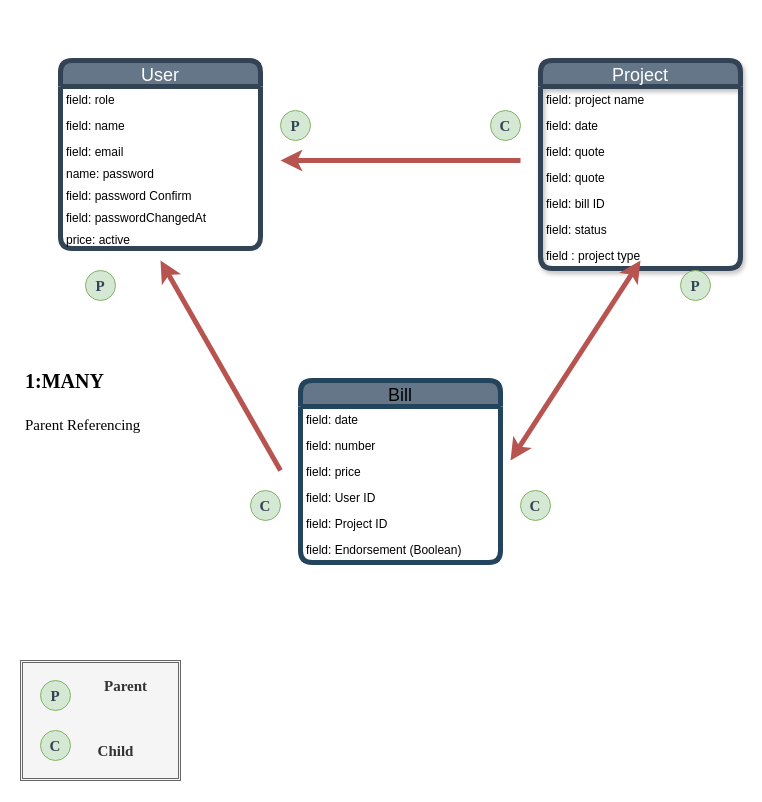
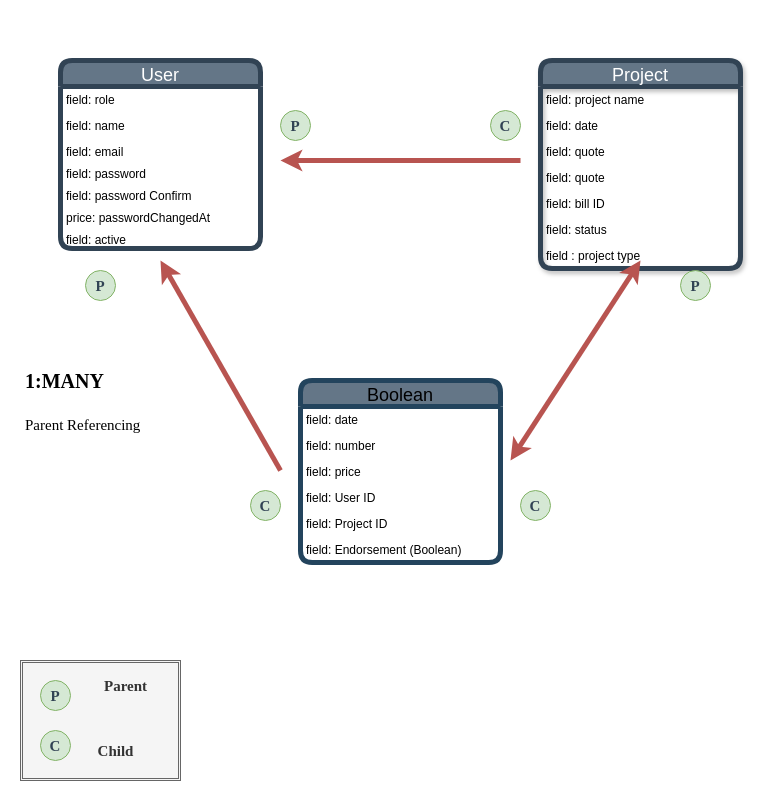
- <mxCell id="6" value="name: password" style="text;align=left;verticalAlign=top;spacingLeft=4;spacingRight=4;overflow=hidden;rotatable=0;points=[[0,0.5],[1,0.5]];portConstraint=eastwest;" parent="2" vertex="1"><mxGeometry y="100" width="200" height="22" as="geometry" /></mxCell>
+ <mxCell id="6" value="field: password" style="text;align=left;verticalAlign=top;spacingLeft=4;spacingRight=4;overflow=hidden;rotatable=0;points=[[0,0.5],[1,0.5]];portConstraint=eastwest;" parent="2" vertex="1"><mxGeometry y="100" width="200" height="22" as="geometry" /></mxCell>
- <mxCell id="8" value="field: passwordChangedAt" style="text;align=left;verticalAlign=top;spacingLeft=4;spacingRight=4;overflow=hidden;rotatable=0;points=[[0,0.5],[1,0.5]];portConstraint=eastwest;" parent="2" vertex="1"><mxGeometry y="144" width="200" height="22" as="geometry" /></mxCell>
+ <mxCell id="8" value="price: passwordChangedAt" style="text;align=left;verticalAlign=top;spacingLeft=4;spacingRight=4;overflow=hidden;rotatable=0;points=[[0,0.5],[1,0.5]];portConstraint=eastwest;" parent="2" vertex="1"><mxGeometry y="144" width="200" height="22" as="geometry" /></mxCell>
- <mxCell id="9" value="price: active&#10;" style="text;align=left;verticalAlign=top;spacingLeft=4;spacingRight=4;overflow=hidden;rotatable=0;points=[[0,0.5],[1,0.5]];portConstraint=eastwest;" parent="2" vertex="1"><mxGeometry y="166" width="200" height="22" as="geometry" /></mxCell>
+ <mxCell id="9" value="field: active&#10;" style="text;align=left;verticalAlign=top;spacingLeft=4;spacingRight=4;overflow=hidden;rotatable=0;points=[[0,0.5],[1,0.5]];portConstraint=eastwest;" parent="2" vertex="1"><mxGeometry y="166" width="200" height="22" as="geometry" /></mxCell>
- <mxCell id="18" value="Bill" style="swimlane;fontStyle=0;childLayout=stackLayout;horizontal=1;startSize=26;horizontalStack=0;resizeParent=1;resizeParentMax=0;resizeLast=0;collapsible=1;marginBottom=0;rounded=1;strokeWidth=5;strokeColor=#23445d;fillColor=#647687;fontSize=18;" parent="1" vertex="1"><mxGeometry x="300" y="380" width="200" height="182" as="geometry" /></mxCell>
+ <mxCell id="18" value="Boolean" style="swimlane;fontStyle=0;childLayout=stackLayout;horizontal=1;startSize=26;horizontalStack=0;resizeParent=1;resizeParentMax=0;resizeLast=0;collapsible=1;marginBottom=0;rounded=1;strokeWidth=5;strokeColor=#23445d;fillColor=#647687;fontSize=18;" parent="1" vertex="1"><mxGeometry x="300" y="380" width="200" height="182" as="geometry" /></mxCell>
